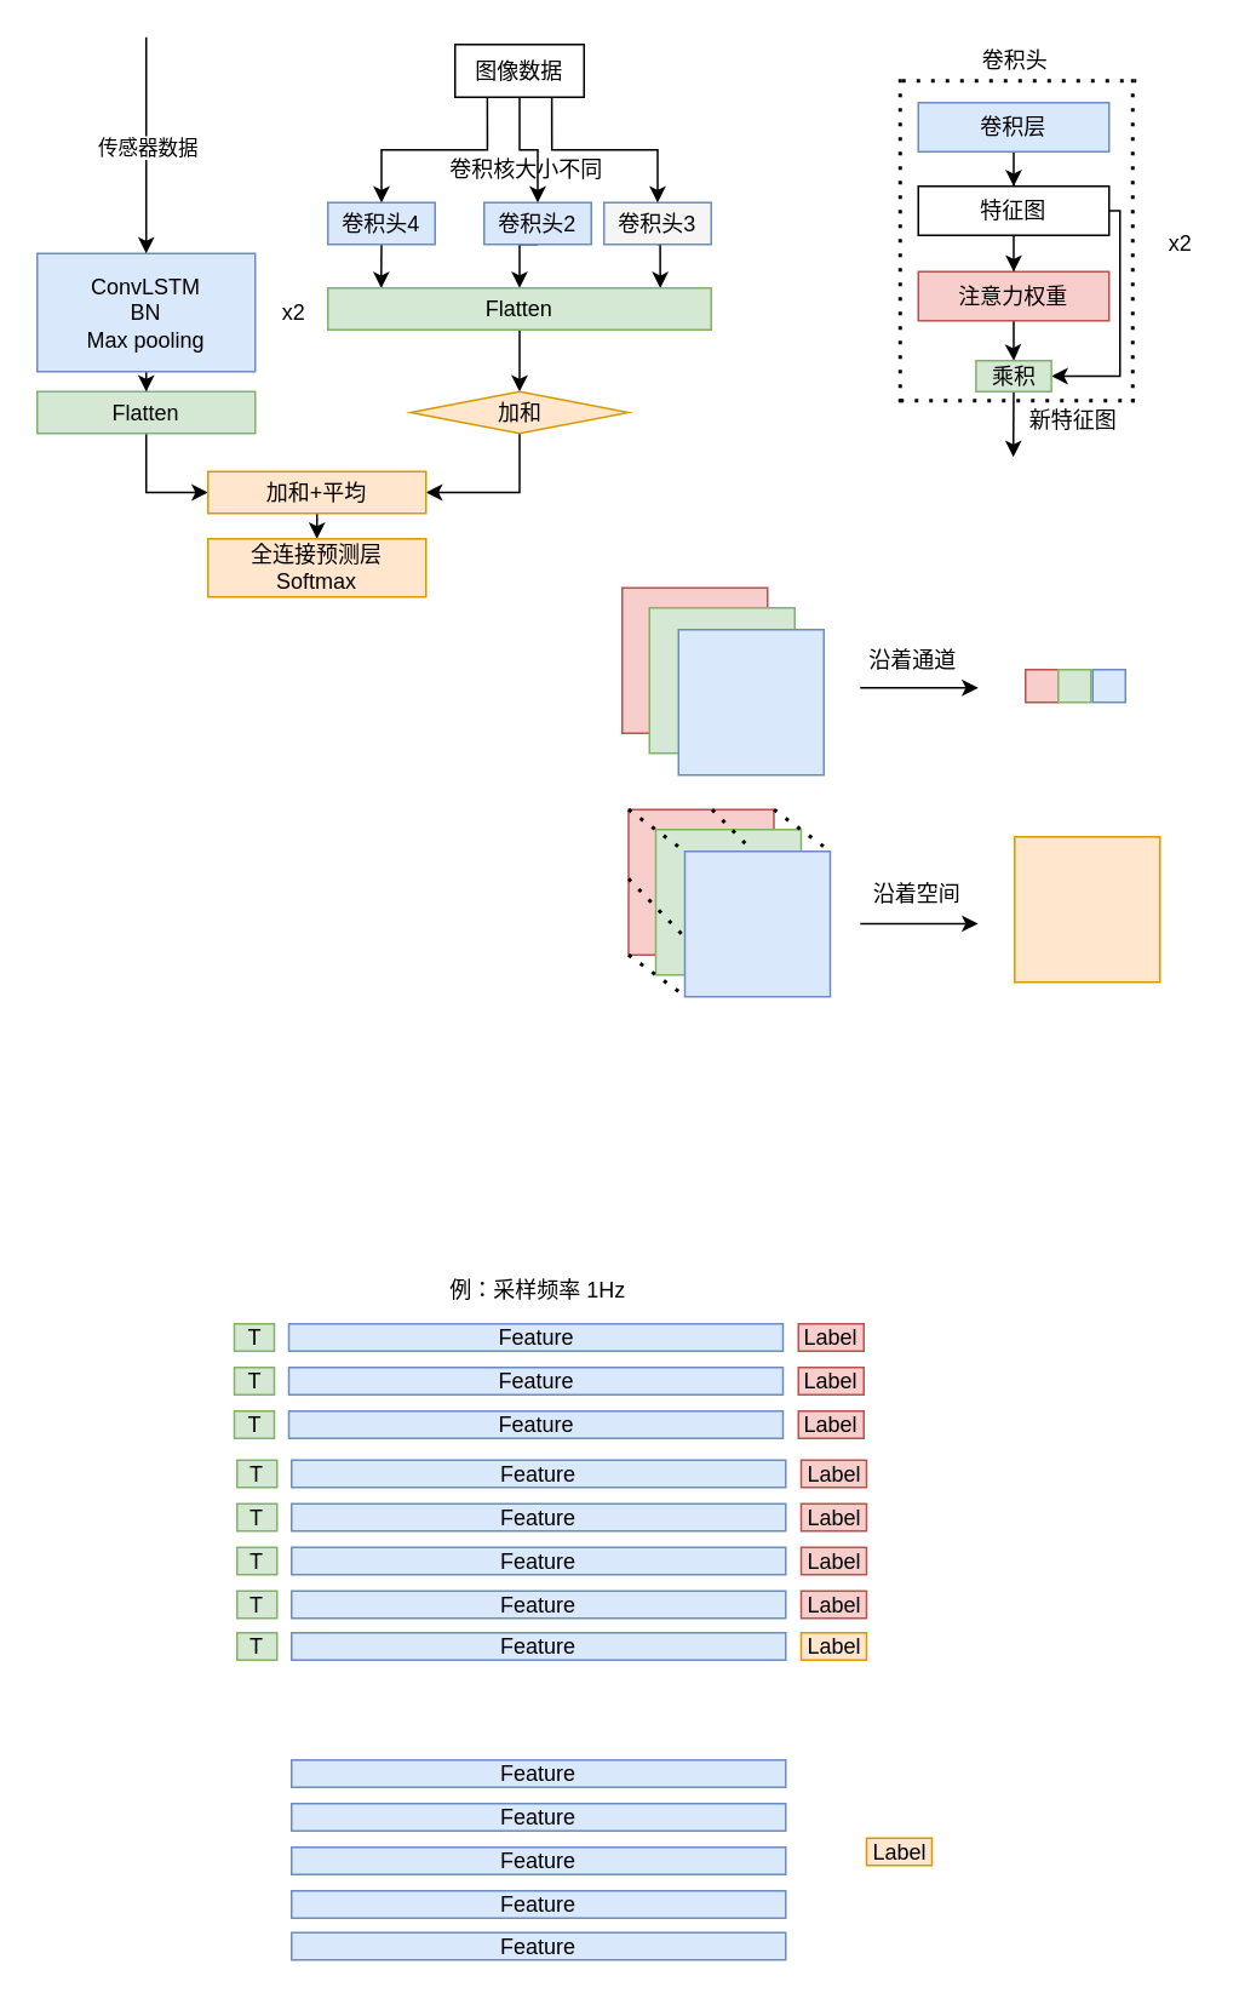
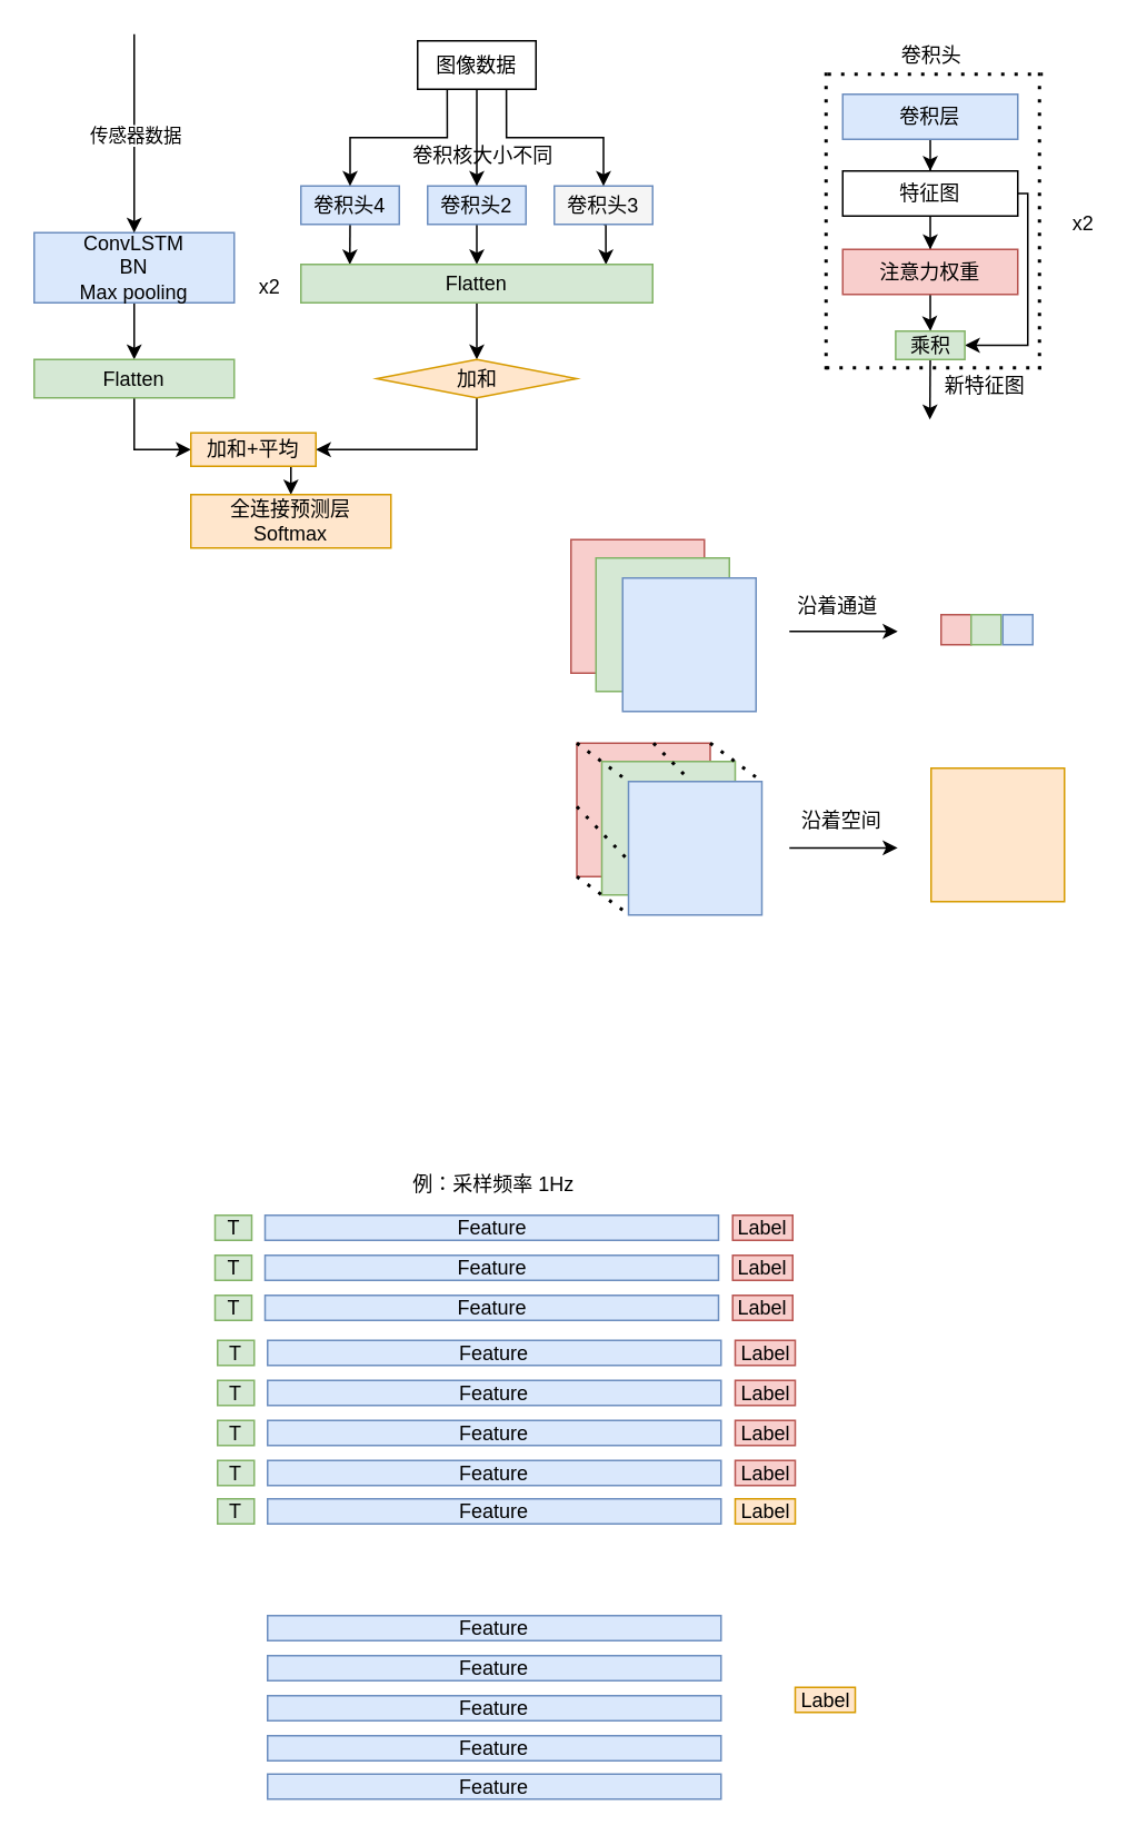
- <mxCell id="12" value="卷积头2" style="rounded=0;whiteSpace=wrap;html=1;fillColor=#dae8fc;strokeColor=#6c8ebf;" vertex="1" parent="1"><mxGeometry x="266" y="111" width="59" height="23" as="geometry" /></mxCell>
+ <mxCell id="12" value="卷积头2" style="rounded=0;whiteSpace=wrap;html=1;fillColor=#dae8fc;strokeColor=#6c8ebf;" vertex="1" parent="1"><mxGeometry x="256" y="111" width="59" height="23" as="geometry" /></mxCell>
- <mxCell id="3" value="ConvLSTM&lt;br&gt;BN&lt;br&gt;Max pooling" style="rounded=0;whiteSpace=wrap;html=1;fillColor=#dae8fc;strokeColor=#6c8ebf;" vertex="1" parent="1"><mxGeometry x="20" y="139" width="120" height="65" as="geometry" /></mxCell>
+ <mxCell id="3" value="ConvLSTM&lt;br&gt;BN&lt;br&gt;Max pooling" style="rounded=0;whiteSpace=wrap;html=1;fillColor=#dae8fc;strokeColor=#6c8ebf;" vertex="1" parent="1"><mxGeometry x="20" y="139" width="120" height="42" as="geometry" /></mxCell>
- <mxCell id="25" value="加和+平均" style="rounded=0;whiteSpace=wrap;html=1;fillColor=#ffe6cc;strokeColor=#d79b00;" vertex="1" parent="1"><mxGeometry x="114" y="259" width="120" height="23" as="geometry" /></mxCell>
+ <mxCell id="25" value="加和+平均" style="rounded=0;whiteSpace=wrap;html=1;fillColor=#ffe6cc;strokeColor=#d79b00;" vertex="1" parent="1"><mxGeometry x="114" y="259" width="75" height="20" as="geometry" /></mxCell>
